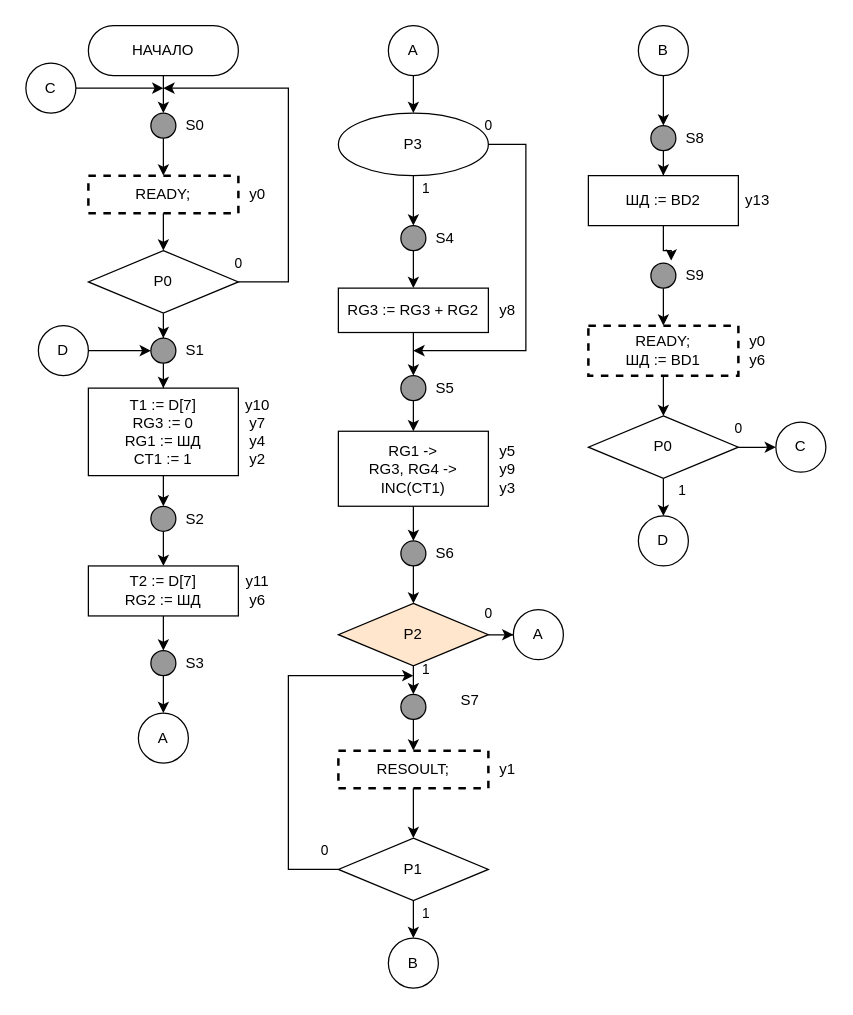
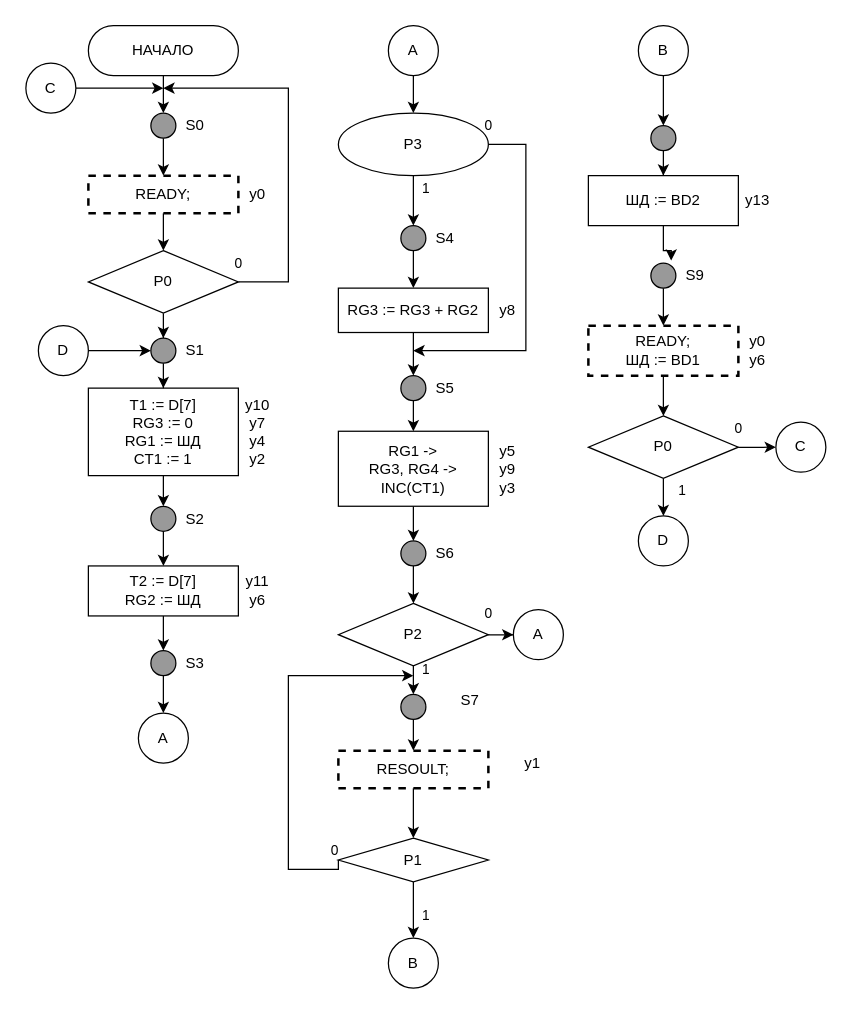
- <mxCell id="61" value="S8" style="text;html=1;align=center;verticalAlign=middle;resizable=0;points=[];autosize=1;strokeColor=none;" vertex="1" parent="1"><mxGeometry x="540" y="100" width="30" height="20" as="geometry" /></mxCell>
- <mxCell id="51" value="P2" style="rhombus;whiteSpace=wrap;html=1;fillColor=#ffe6cc;" vertex="1" parent="1"><mxGeometry x="270" y="482.25" width="120" height="50" as="geometry" /></mxCell>
+ <mxCell id="51" value="P2" style="rhombus;whiteSpace=wrap;html=1;" vertex="1" parent="1"><mxGeometry x="270" y="482.25" width="120" height="50" as="geometry" /></mxCell>
- <mxCell id="81" value="y1" style="text;html=1;align=center;verticalAlign=middle;resizable=0;points=[];autosize=1;strokeColor=none;" vertex="1" parent="1"><mxGeometry x="390" y="605" width="30" height="20" as="geometry" /></mxCell>
+ <mxCell id="81" value="y1" style="text;html=1;align=center;verticalAlign=middle;resizable=0;points=[];autosize=1;strokeColor=none;" vertex="1" parent="1"><mxGeometry x="410" y="600" width="30" height="20" as="geometry" /></mxCell>
- <mxCell id="84" value="P1" style="rhombus;whiteSpace=wrap;html=1;" vertex="1" parent="1"><mxGeometry x="270" y="670" width="120" height="50" as="geometry" /></mxCell>
+ <mxCell id="84" value="P1" style="rhombus;whiteSpace=wrap;html=1;" vertex="1" parent="1"><mxGeometry x="270" y="670" width="120" height="35" as="geometry" /></mxCell>
